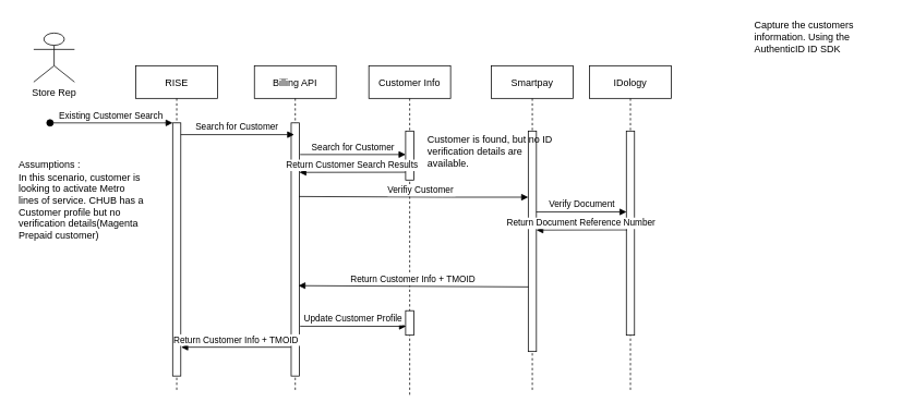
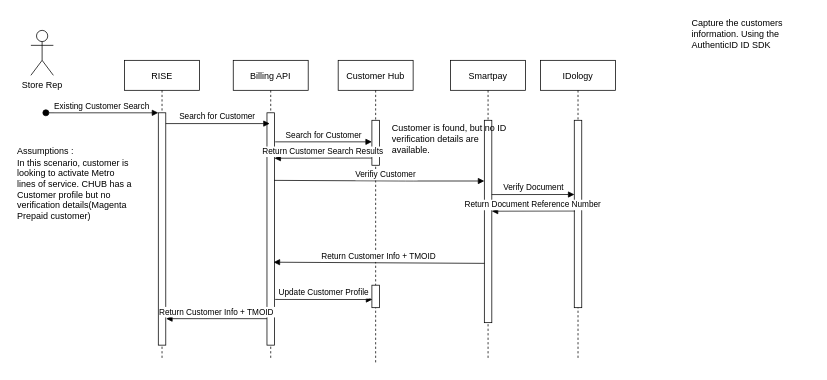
- <mxCell id="8" value="Store Rep" style="shape=umlActor;verticalLabelPosition=bottom;verticalAlign=top;html=1;" parent="1" vertex="1"><mxGeometry x="40" y="40" width="50" height="60" as="geometry" /></mxCell>
+ <mxCell id="8" value="Store Rep" style="shape=umlActor;verticalLabelPosition=bottom;verticalAlign=top;html=1;" parent="1" vertex="1"><mxGeometry x="40" y="40" width="30" height="60" as="geometry" /></mxCell>
- <mxCell id="9" value="Customer Info" style="shape=umlLifeline;perimeter=lifelinePerimeter;container=1;collapsible=0;recursiveResize=0;rounded=0;shadow=0;strokeWidth=1;" parent="1" vertex="1"><mxGeometry x="450" y="80" width="100" height="405" as="geometry" /></mxCell>
+ <mxCell id="9" value="Customer Hub" style="shape=umlLifeline;perimeter=lifelinePerimeter;container=1;collapsible=0;recursiveResize=0;rounded=0;shadow=0;strokeWidth=1;" parent="1" vertex="1"><mxGeometry x="450" y="80" width="100" height="405" as="geometry" /></mxCell>
